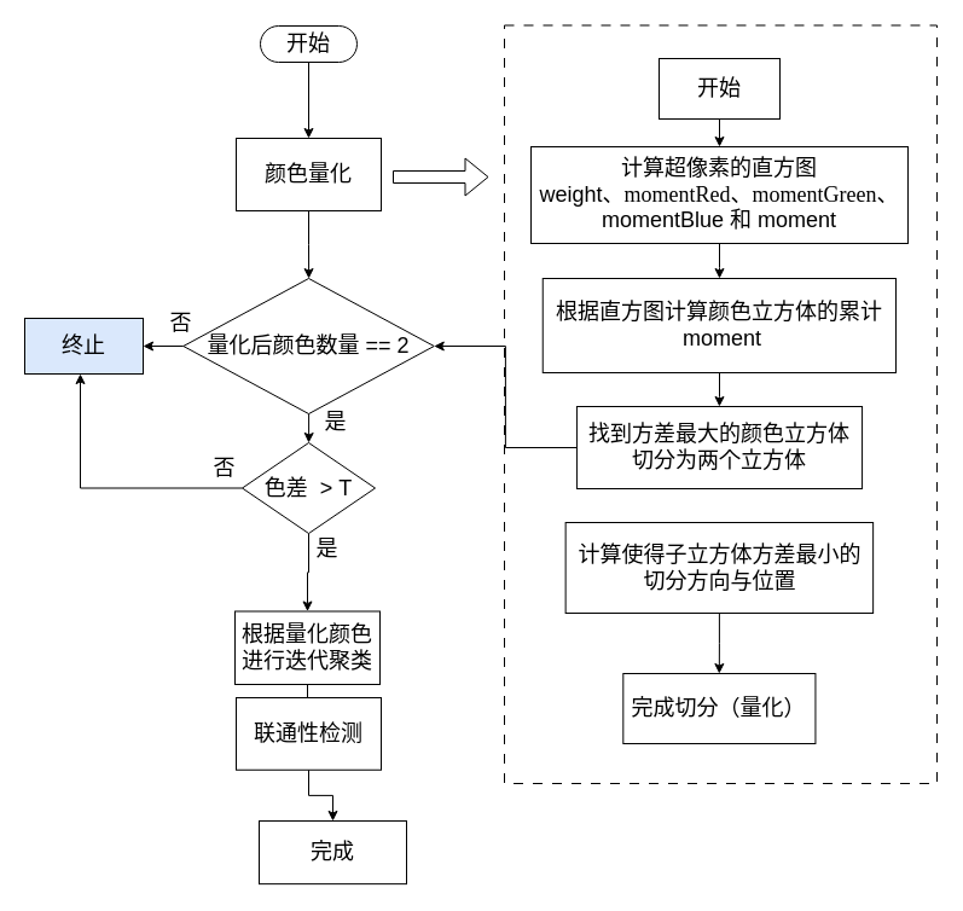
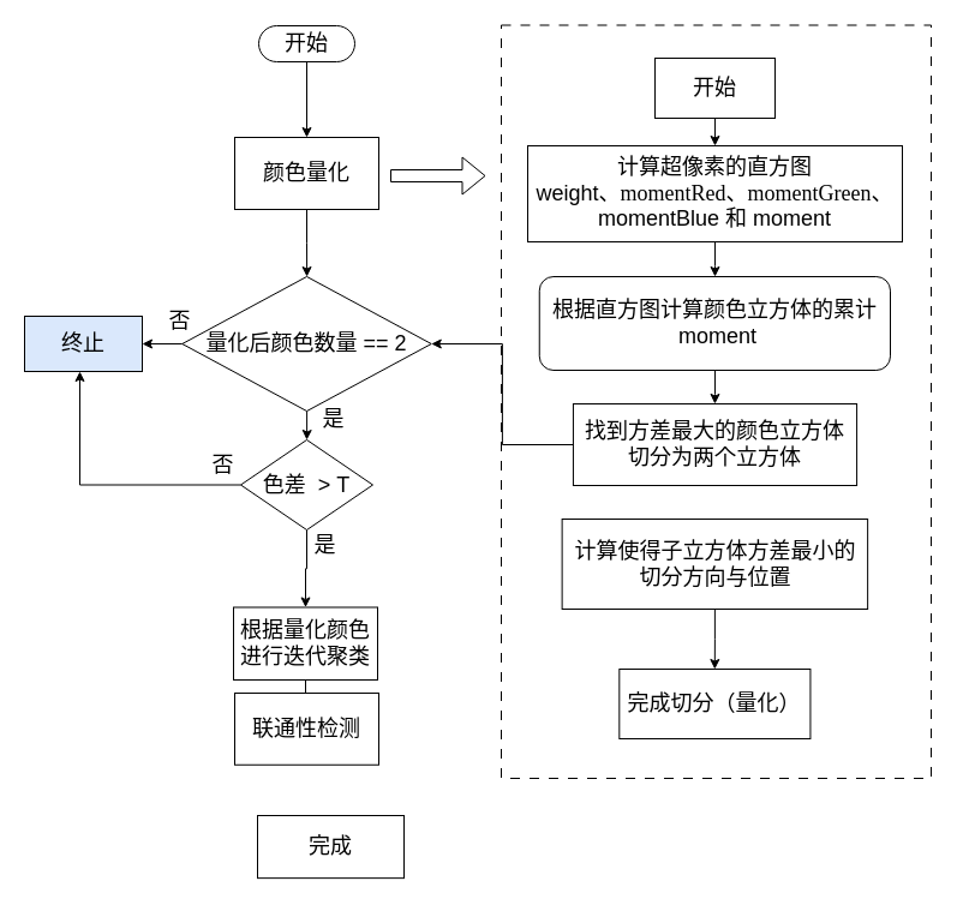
- <mxCell id="24" value="根据直方图计算颜色立方体的累计&lt;br style=&quot;font-size: 18px;&quot;&gt;&amp;nbsp;&lt;span style=&quot;border-color: var(--border-color); background-color: initial; font-size: 18px;&quot;&gt;moment&lt;/span&gt;" style="whiteSpace=wrap;html=1;dashed=0;fontSize=18;" vertex="1" parent="1"><mxGeometry x="448.75" y="230" width="292.25" height="78" as="geometry" /></mxCell>
+ <mxCell id="24" value="根据直方图计算颜色立方体的累计&lt;br style=&quot;font-size: 18px;&quot;&gt;&amp;nbsp;&lt;span style=&quot;border-color: var(--border-color); background-color: initial; font-size: 18px;&quot;&gt;moment&lt;/span&gt;" style="whiteSpace=wrap;html=1;dashed=0;fontSize=18;rounded=1;" vertex="1" parent="1"><mxGeometry x="448.75" y="230" width="292.25" height="78" as="geometry" /></mxCell>
- <mxCell id="15" value="" style="edgeStyle=orthogonalEdgeStyle;rounded=0;orthogonalLoop=1;jettySize=auto;html=1;fontSize=18;" edge="1" parent="1" source="16" target="17"><mxGeometry relative="1" as="geometry" /></mxCell>
